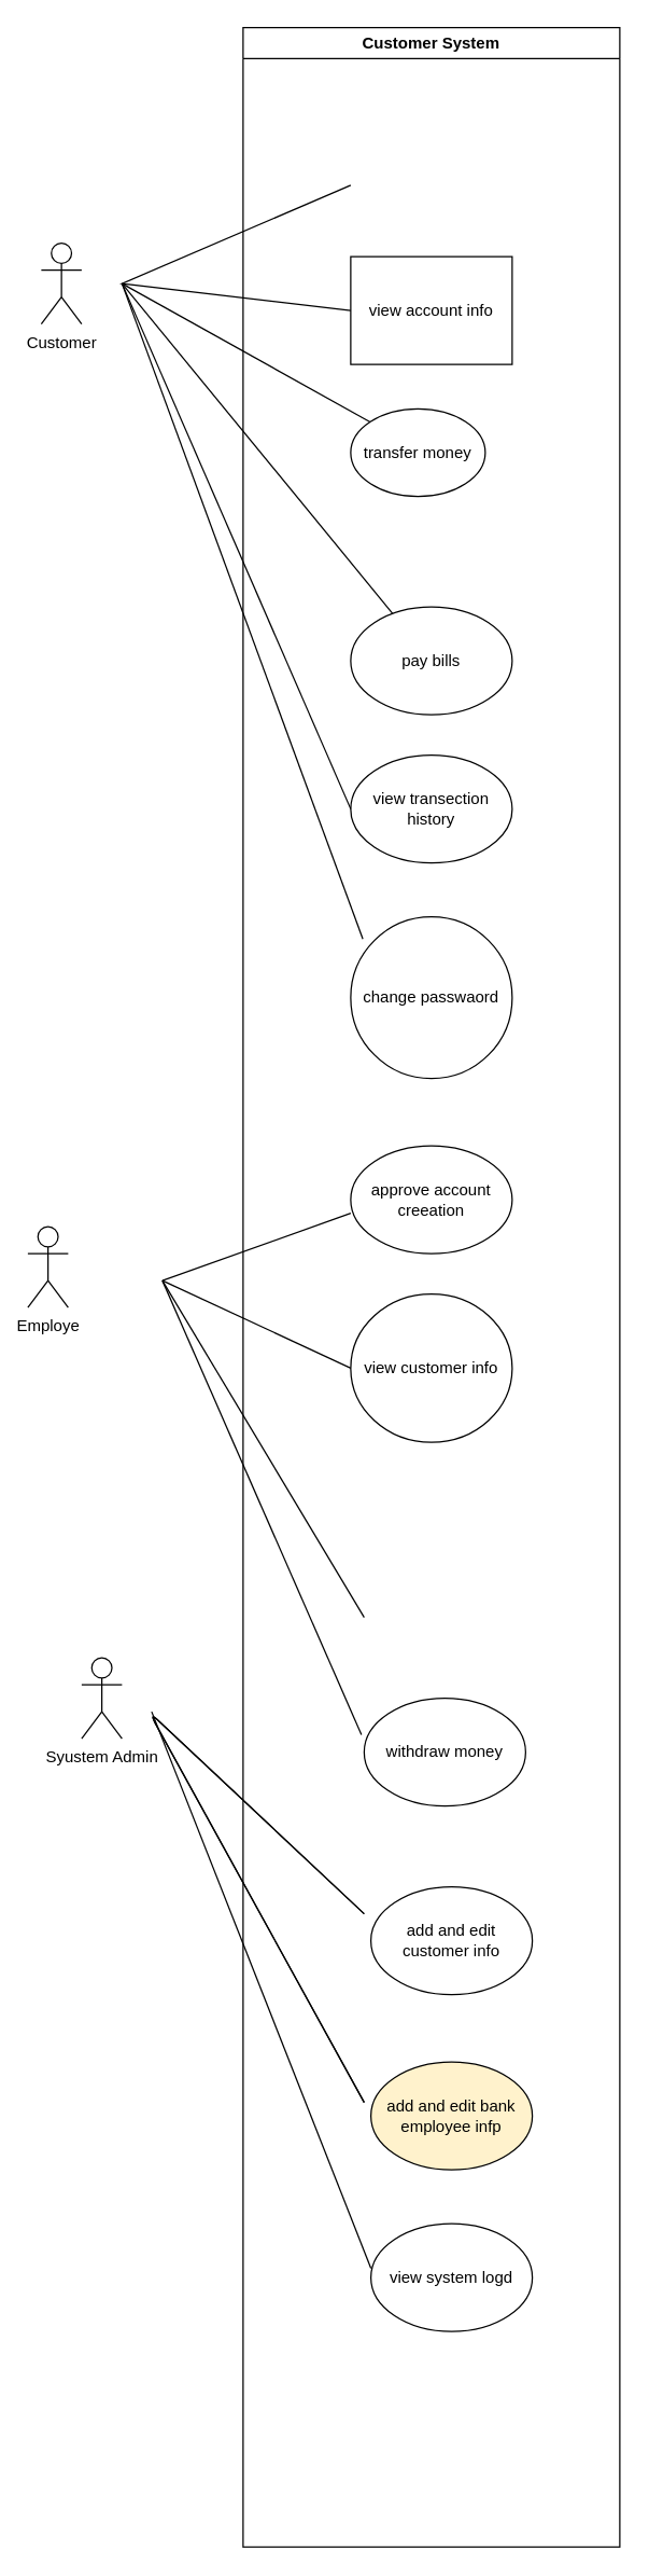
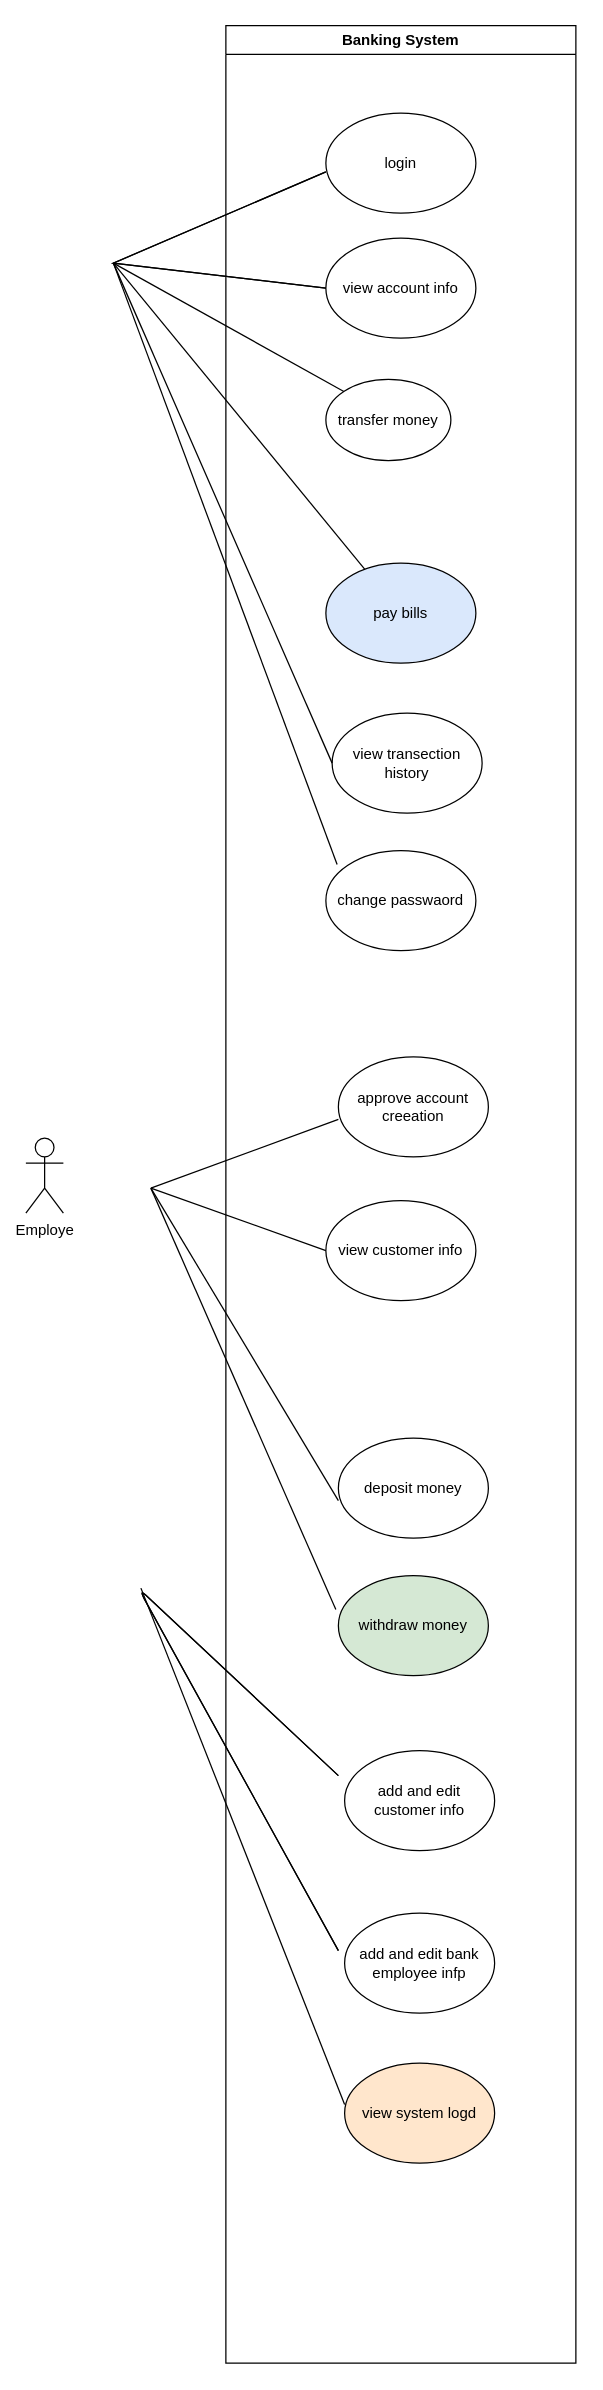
- <mxCell id="2" value="Customer System" style="swimlane;whiteSpace=wrap" parent="1" vertex="1"><mxGeometry x="180" y="20" width="280" height="1870" as="geometry" /></mxCell>
+ <mxCell id="2" value="Banking System" style="swimlane;whiteSpace=wrap" parent="1" vertex="1"><mxGeometry x="180" y="20" width="280" height="1870" as="geometry" /></mxCell>
+ <mxCell id="3" value="login" style="ellipse;whiteSpace=wrap;html=1;" parent="2" vertex="1"><mxGeometry x="80" y="70" width="120" height="80" as="geometry" /></mxCell>
+ <mxCell id="13" value="" style="endArrow=none;html=1;rounded=0;entryX=0;entryY=0.588;entryDx=0;entryDy=0;entryPerimeter=0;exitX=0;exitY=0.5;exitDx=0;exitDy=0;" parent="2" source="4" target="3" edge="1"><mxGeometry width="50" height="50" relative="1" as="geometry"><mxPoint x="70" y="290" as="sourcePoint" /><mxPoint x="120" y="240" as="targetPoint" /><Array as="points"><mxPoint x="-90" y="190" /></Array></mxGeometry></mxCell>
- <mxCell id="30" value="Customer" style="shape=umlActor;verticalLabelPosition=bottom;verticalAlign=top;html=1;outlineConnect=0;" parent="1" vertex="1"><mxGeometry x="30" y="180" width="30" height="60" as="geometry" /></mxCell>
- <mxCell id="4" value="view account info" style="whiteSpace=wrap;html=1;rounded=0;" parent="2" vertex="1"><mxGeometry x="80" y="170" width="120" height="80" as="geometry" /></mxCell>
+ <mxCell id="4" value="view account info" style="ellipse;whiteSpace=wrap;html=1;" parent="2" vertex="1"><mxGeometry x="80" y="170" width="120" height="80" as="geometry" /></mxCell>
- <mxCell id="6" value="pay bills" style="ellipse;whiteSpace=wrap;html=1;" parent="2" vertex="1"><mxGeometry x="80" y="430" width="120" height="80" as="geometry" /></mxCell>
+ <mxCell id="6" value="pay bills" style="ellipse;whiteSpace=wrap;html=1;fillColor=#dae8fc;" parent="2" vertex="1"><mxGeometry x="80" y="430" width="120" height="80" as="geometry" /></mxCell>
- <mxCell id="7" value="view transection history" style="ellipse;whiteSpace=wrap;html=1;" parent="2" vertex="1"><mxGeometry x="80" y="540" width="120" height="80" as="geometry" /></mxCell>
+ <mxCell id="7" value="view transection history" style="ellipse;whiteSpace=wrap;html=1;" parent="2" vertex="1"><mxGeometry x="85" y="550" width="120" height="80" as="geometry" /></mxCell>
- <mxCell id="8" value="change passwaord" style="ellipse;whiteSpace=wrap;html=1;" parent="2" vertex="1"><mxGeometry x="80" y="660" width="120" height="120" as="geometry" /></mxCell>
+ <mxCell id="8" value="change passwaord" style="ellipse;whiteSpace=wrap;html=1;" parent="2" vertex="1"><mxGeometry x="80" y="660" width="120" height="80" as="geometry" /></mxCell>
- <mxCell id="9" value="approve account creeation" style="ellipse;whiteSpace=wrap;html=1;" parent="2" vertex="1"><mxGeometry x="80" y="830" width="120" height="80" as="geometry" /></mxCell>
+ <mxCell id="9" value="approve account creeation" style="ellipse;whiteSpace=wrap;html=1;" parent="2" vertex="1"><mxGeometry x="90" y="825" width="120" height="80" as="geometry" /></mxCell>
- <mxCell id="10" value="view customer info" style="ellipse;whiteSpace=wrap;html=1;" parent="2" vertex="1"><mxGeometry x="80" y="940" width="120" height="110" as="geometry" /></mxCell>
+ <mxCell id="10" value="view customer info" style="ellipse;whiteSpace=wrap;html=1;" parent="2" vertex="1"><mxGeometry x="80" y="940" width="120" height="80" as="geometry" /></mxCell>
+ <mxCell id="11" value="deposit money" style="ellipse;whiteSpace=wrap;html=1;" parent="2" vertex="1"><mxGeometry x="90" y="1130" width="120" height="80" as="geometry" /></mxCell>
- <mxCell id="22" value="Syustem Admin" style="shape=umlActor;verticalLabelPosition=bottom;verticalAlign=top;html=1;outlineConnect=0;" parent="1" vertex="1"><mxGeometry x="60" y="1230" width="30" height="60" as="geometry" /></mxCell>
- <mxCell id="12" value="withdraw money" style="ellipse;whiteSpace=wrap;html=1;" parent="2" vertex="1"><mxGeometry x="90" y="1240" width="120" height="80" as="geometry" /></mxCell>
+ <mxCell id="12" value="withdraw money" style="ellipse;whiteSpace=wrap;html=1;fillColor=#d5e8d4;" parent="2" vertex="1"><mxGeometry x="90" y="1240" width="120" height="80" as="geometry" /></mxCell>
- <mxCell id="17" value="add and edit bank employee infp" style="ellipse;whiteSpace=wrap;html=1;fillColor=#fff2cc;" parent="2" vertex="1"><mxGeometry x="95" y="1510" width="120" height="80" as="geometry" /></mxCell>
+ <mxCell id="17" value="add and edit bank employee infp" style="ellipse;whiteSpace=wrap;html=1;" parent="2" vertex="1"><mxGeometry x="95" y="1510" width="120" height="80" as="geometry" /></mxCell>
- <mxCell id="18" value="view system logd" style="ellipse;whiteSpace=wrap;html=1;" parent="2" vertex="1"><mxGeometry x="95" y="1630" width="120" height="80" as="geometry" /></mxCell>
+ <mxCell id="18" value="view system logd" style="ellipse;whiteSpace=wrap;html=1;fillColor=#ffe6cc;" parent="2" vertex="1"><mxGeometry x="95" y="1630" width="120" height="80" as="geometry" /></mxCell>
